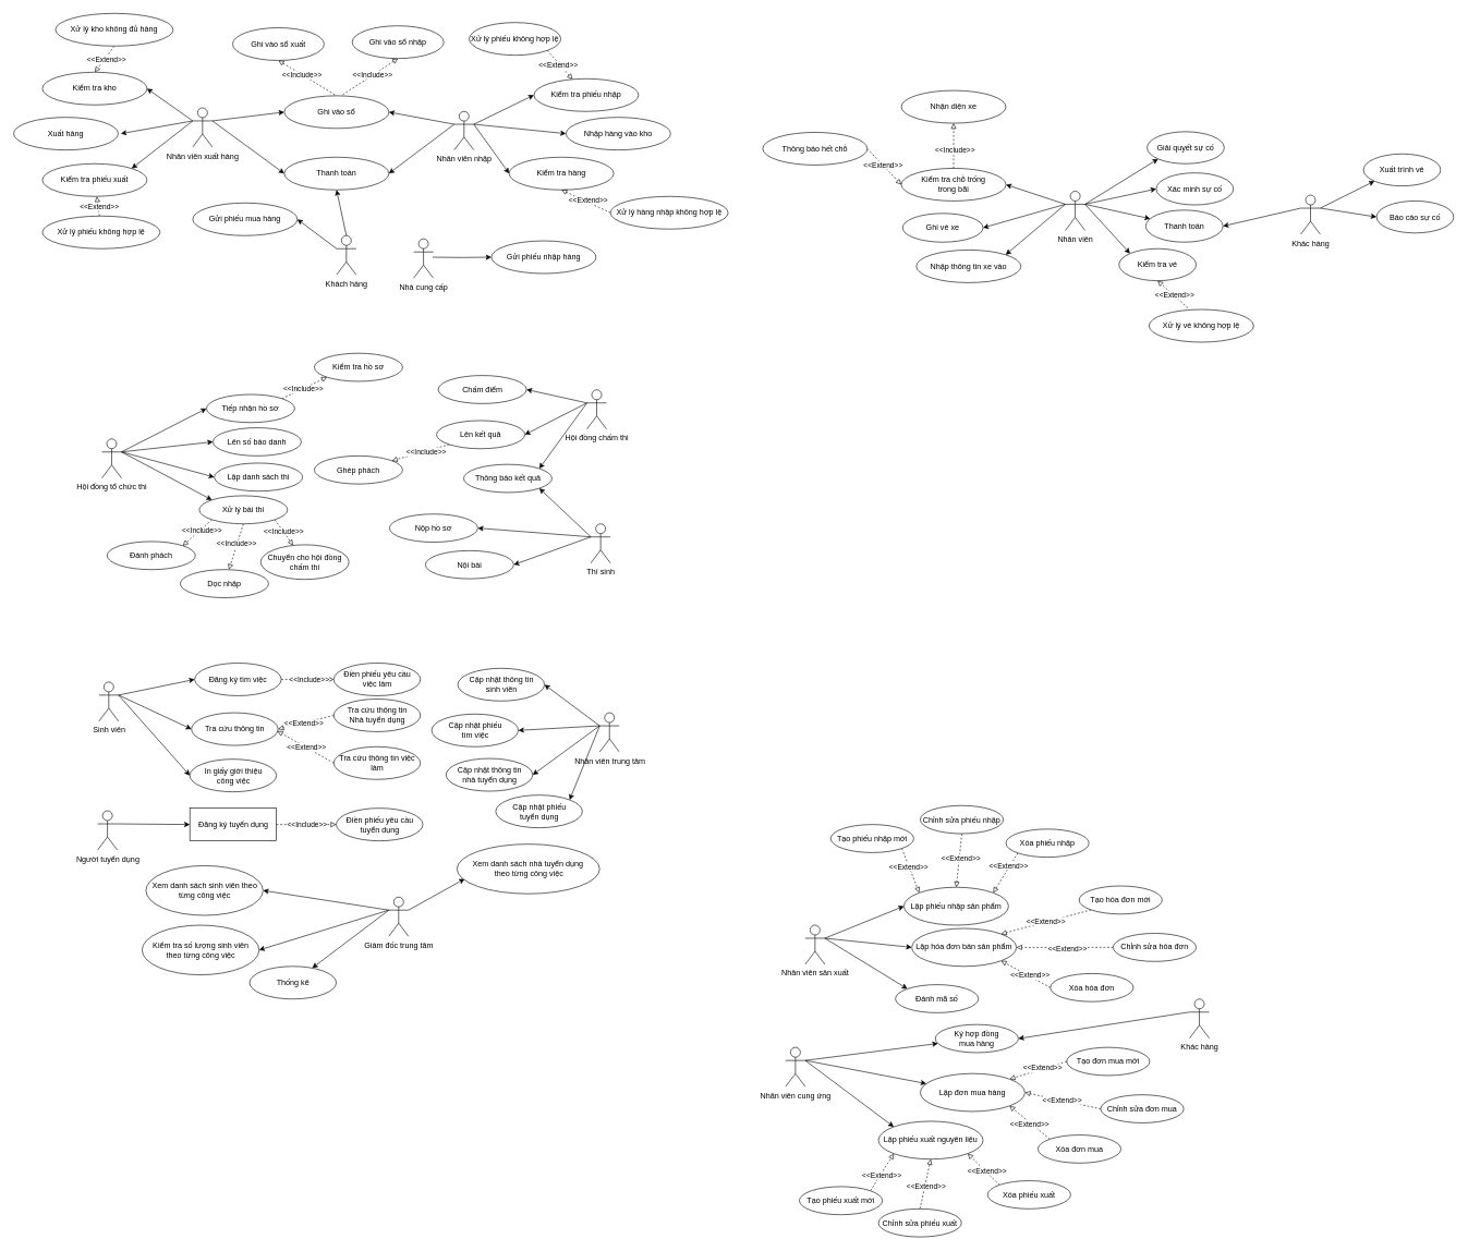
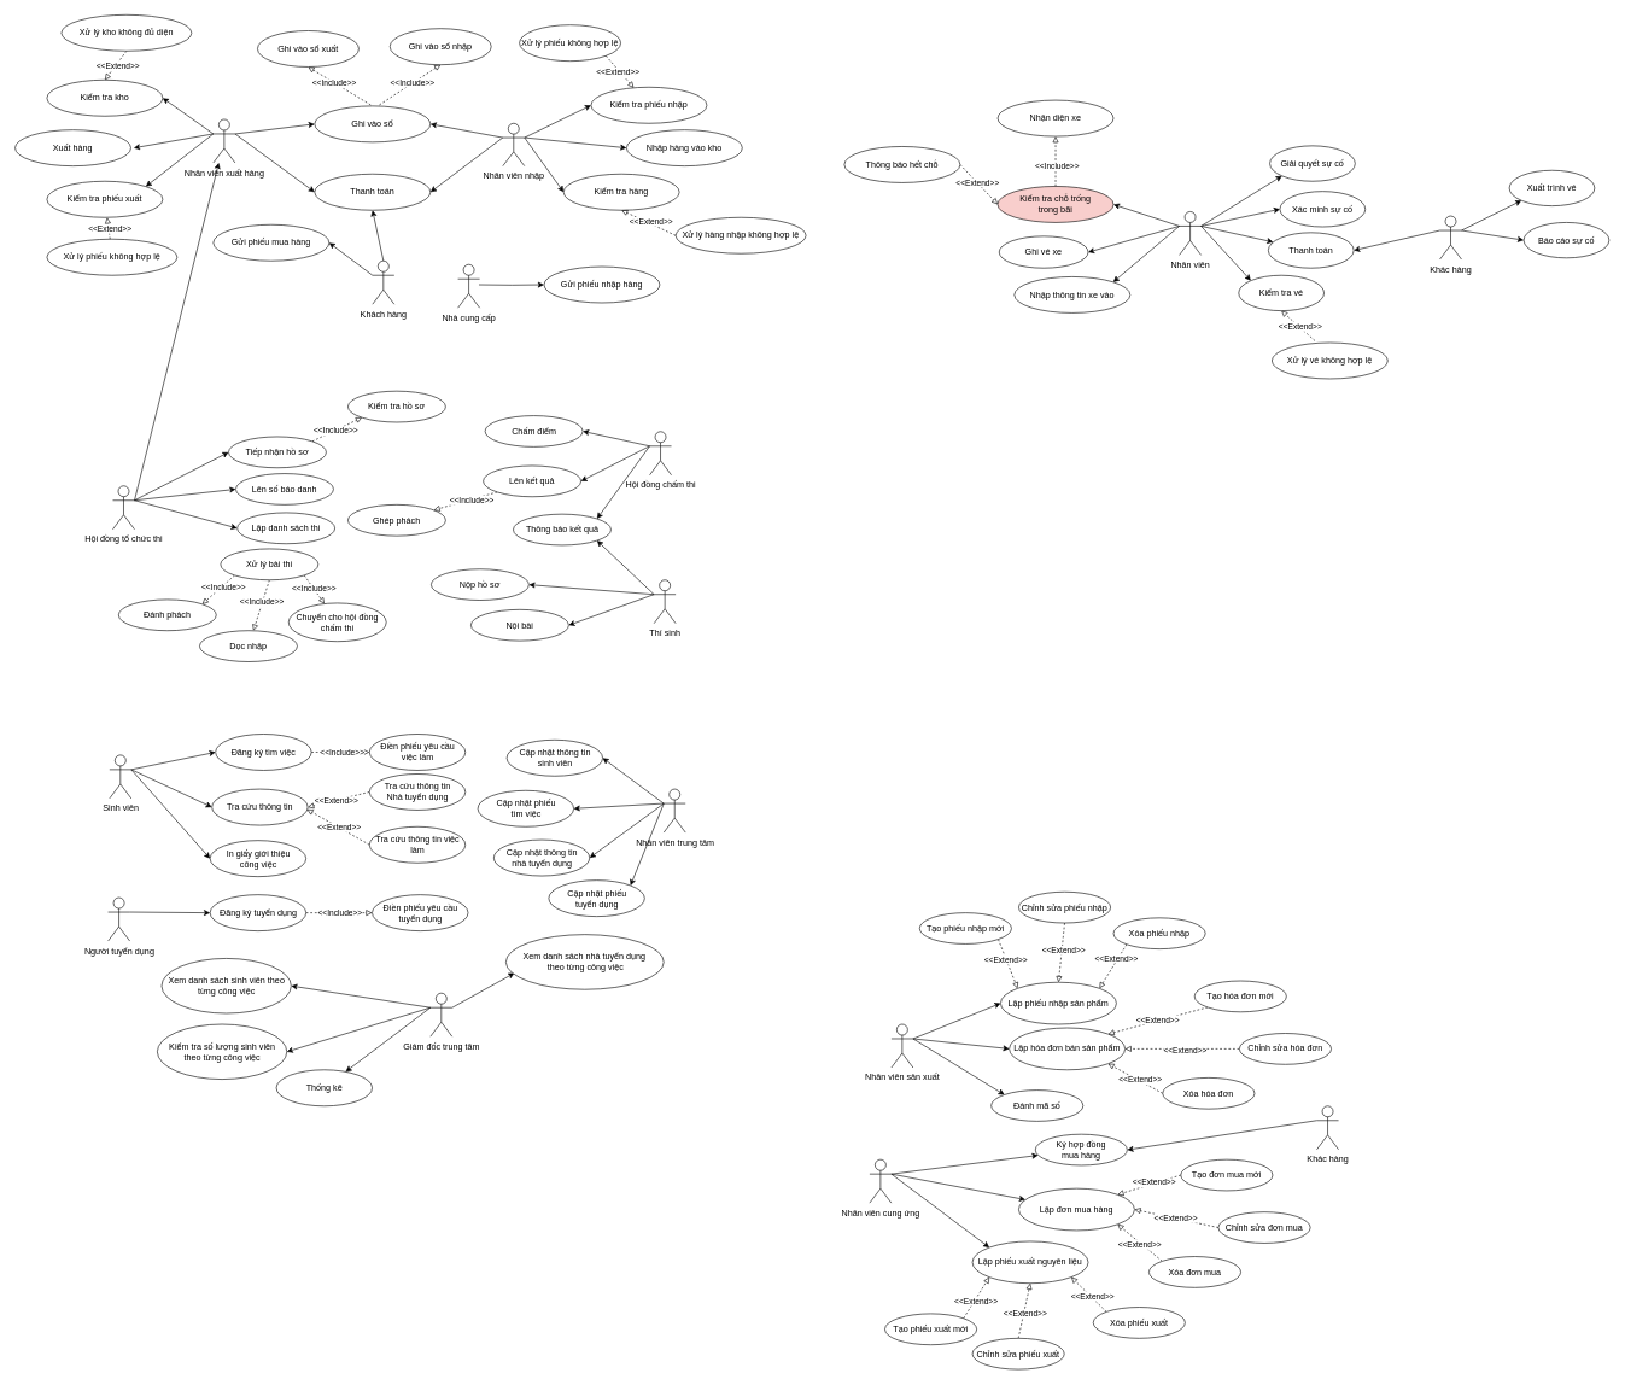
- <mxCell id="33" value="Xử lý kho không đủ hàng" style="ellipse;whiteSpace=wrap;html=1;" vertex="1" parent="1"><mxGeometry x="84" y="20" width="180" height="50" as="geometry" /></mxCell>
+ <mxCell id="33" value="Xử lý kho không đủ diện" style="ellipse;whiteSpace=wrap;html=1;" vertex="1" parent="1"><mxGeometry x="84" y="20" width="180" height="50" as="geometry" /></mxCell>
- <mxCell id="134" value="Kiểm tra chỗ trống &lt;br&gt;trong bãi" style="ellipse;whiteSpace=wrap;html=1;" vertex="1" parent="1"><mxGeometry x="1378" y="257" width="160" height="50" as="geometry" /></mxCell>
+ <mxCell id="134" value="Kiểm tra chỗ trống &lt;br&gt;trong bãi" style="ellipse;whiteSpace=wrap;html=1;fillColor=#f8cecc;" vertex="1" parent="1"><mxGeometry x="1378" y="257" width="160" height="50" as="geometry" /></mxCell>
- <mxCell id="50" style="rounded=0;orthogonalLoop=1;jettySize=auto;html=1;exitX=1;exitY=0.333;exitDx=0;exitDy=0;exitPerimeter=0;entryX=0;entryY=0;entryDx=0;entryDy=0;" edge="1" parent="1" source="51" target="68"><mxGeometry relative="1" as="geometry" /></mxCell>
+ <mxCell id="50" style="rounded=0;orthogonalLoop=1;jettySize=auto;html=1;exitX=1;exitY=0.333;exitDx=0;exitDy=0;exitPerimeter=0;" edge="1" parent="1" source="51" target="24"><mxGeometry relative="1" as="geometry" /></mxCell>
- <mxCell id="104" value="Đăng ký tuyển dụng" style="whiteSpace=wrap;html=1;rounded=0;" vertex="1" parent="1"><mxGeometry x="289.5" y="1236" width="132.5" height="50" as="geometry" /></mxCell>
+ <mxCell id="104" value="Đăng ký tuyển dụng" style="ellipse;whiteSpace=wrap;html=1;" vertex="1" parent="1"><mxGeometry x="289.5" y="1236" width="132.5" height="50" as="geometry" /></mxCell>
- <mxCell id="184" value="Chỉnh sửa hóa đơn" style="ellipse;whiteSpace=wrap;html=1;" vertex="1" parent="1"><mxGeometry x="1702" y="1427.5" width="127" height="43" as="geometry" /></mxCell>
+ <mxCell id="184" value="Chỉnh sửa hóa đơn" style="ellipse;whiteSpace=wrap;html=1;" vertex="1" parent="1"><mxGeometry x="1712" y="1427.5" width="127" height="43" as="geometry" /></mxCell>
